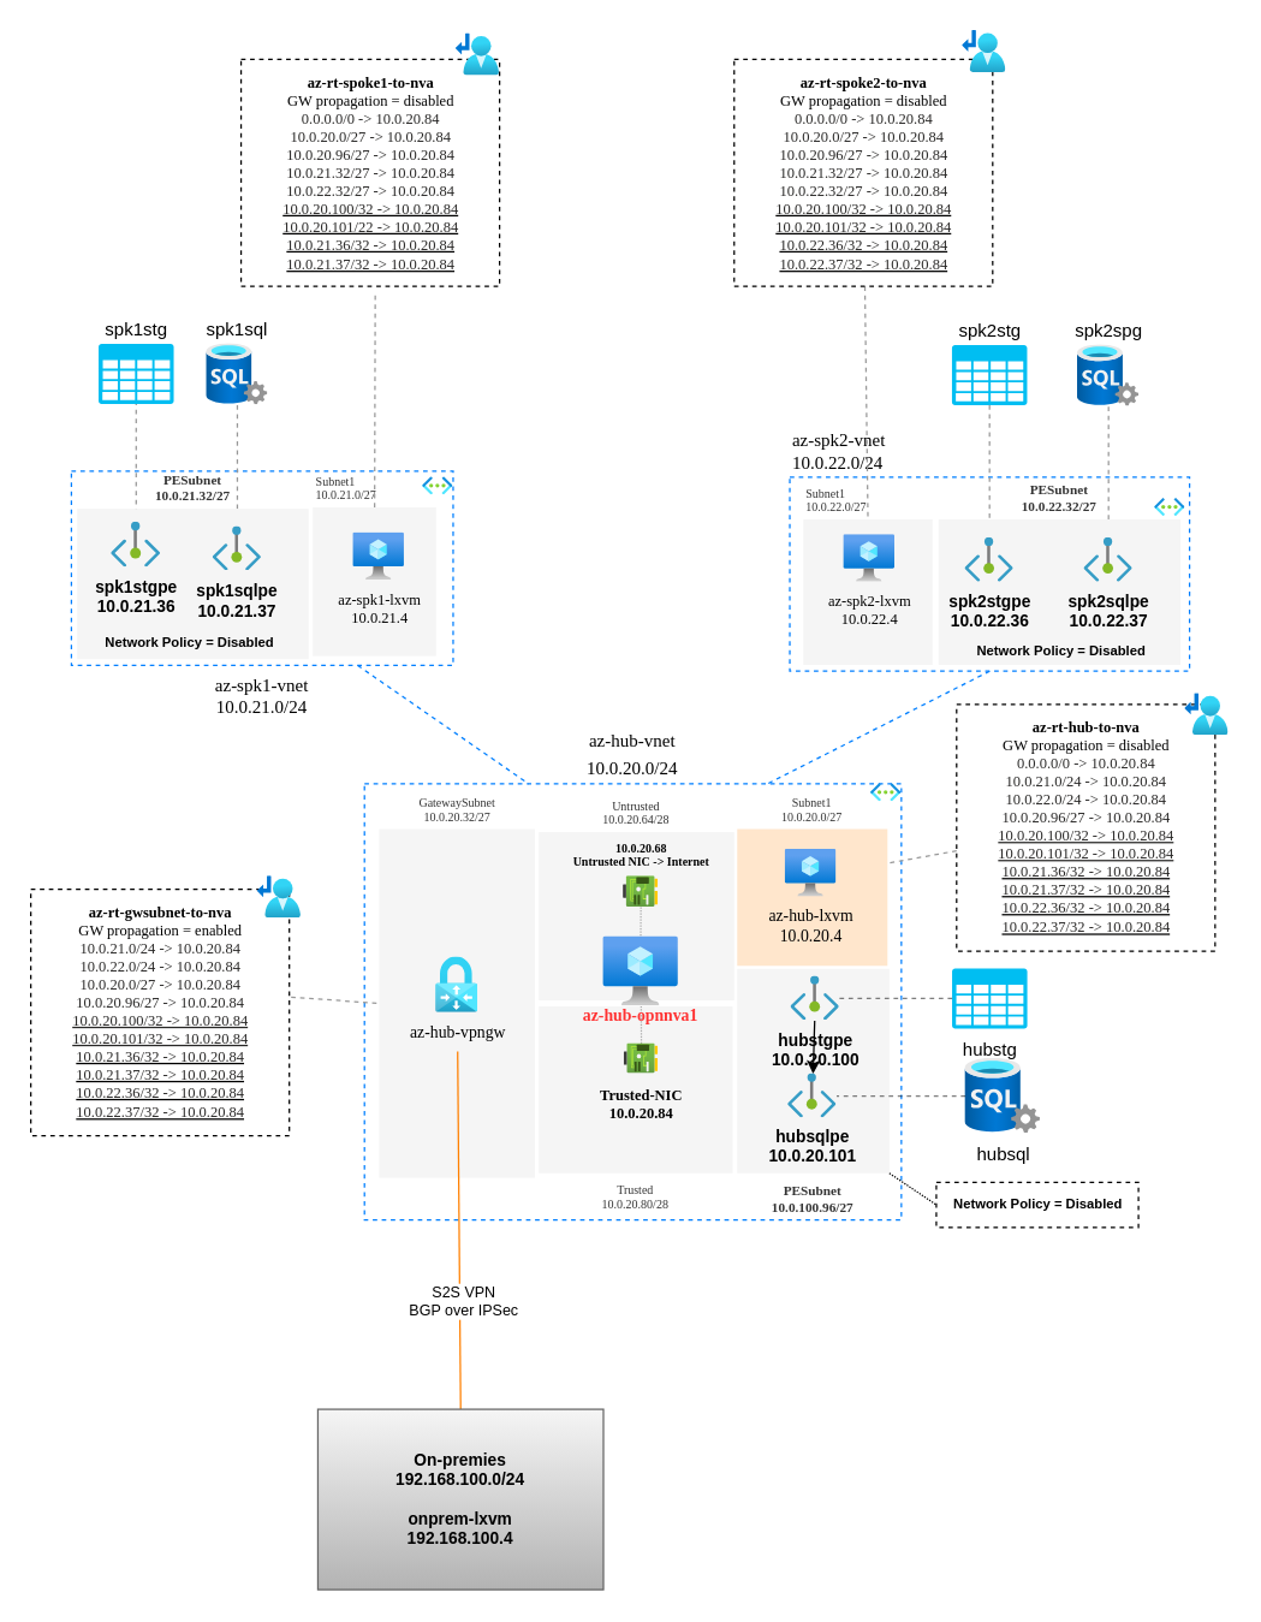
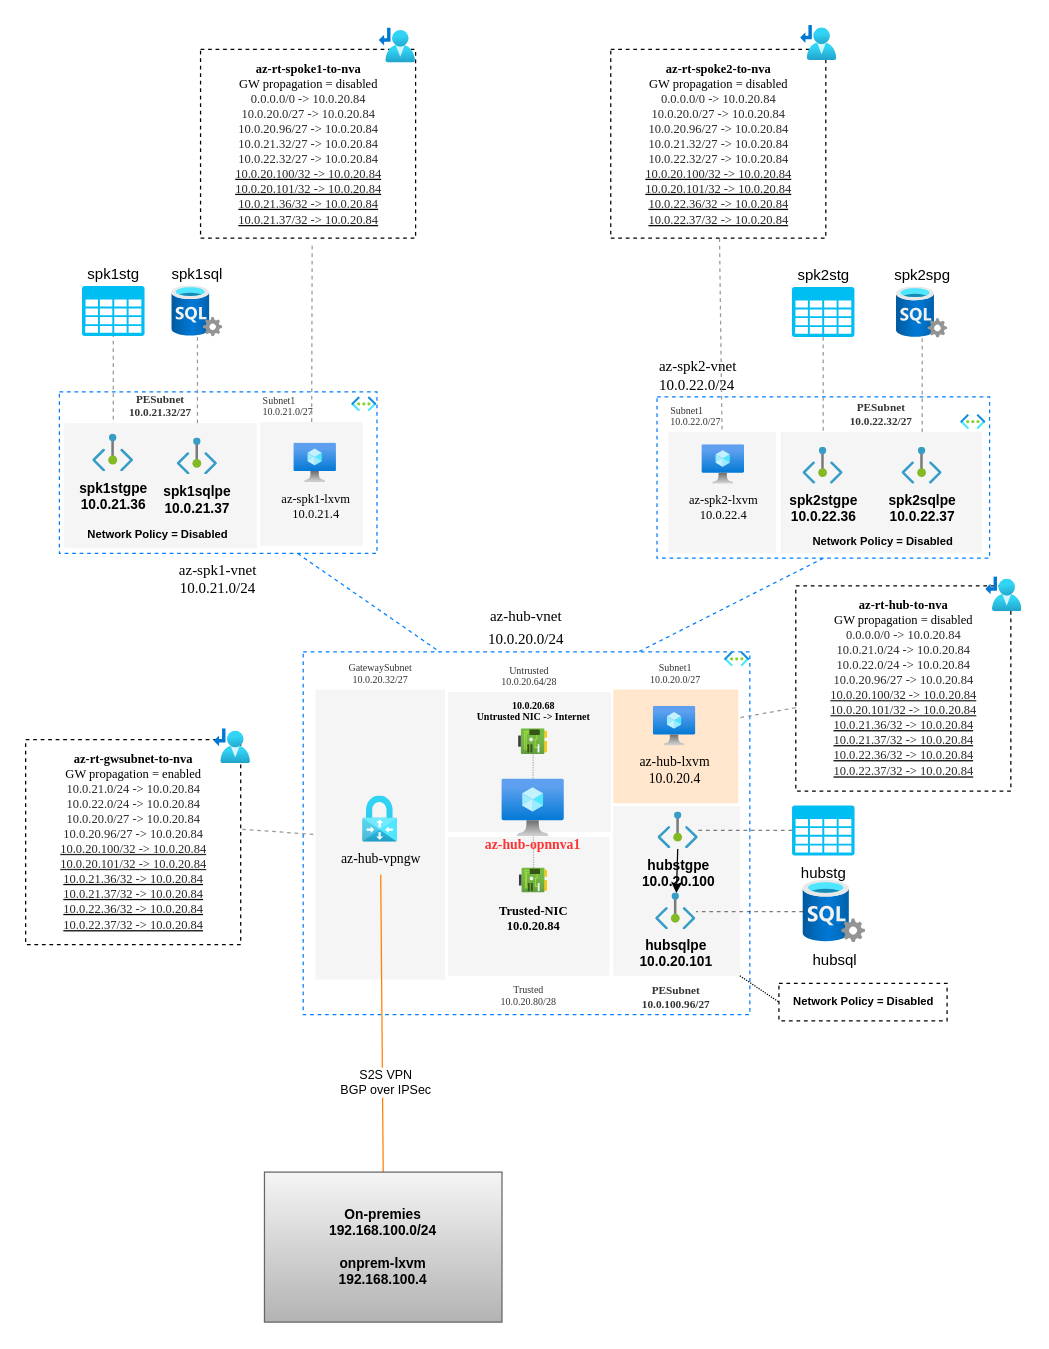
- <mxCell id="51" value="&lt;font face=&quot;Verdana&quot;&gt;&lt;b&gt;az-rt-spoke1-to-nva&lt;br&gt;&lt;/b&gt;GW propagation = disabled&lt;br style=&quot;font-size: 10px;&quot;&gt;&lt;span style=&quot;color: rgb(41, 40, 39); text-align: start; background-color: rgb(255, 255, 255); font-size: 10px;&quot;&gt;0.0.0.0/0 -&amp;gt;&amp;nbsp;&lt;/span&gt;&lt;span style=&quot;color: rgb(41, 40, 39); text-align: start; background-color: rgb(255, 255, 255);&quot;&gt;10.0.20.84&lt;br&gt;&lt;/span&gt;&lt;/font&gt;&lt;span style=&quot;color: rgb(41, 40, 39); font-family: Verdana; text-align: start;&quot;&gt;10.0.20.0/27 -&amp;gt; 10.0.20.84&lt;br&gt;&lt;/span&gt;&lt;span style=&quot;color: rgb(41, 40, 39); font-family: Verdana; text-align: start;&quot;&gt;10.0.20.96/27 -&amp;gt; 10.0.20.84&lt;br&gt;&lt;/span&gt;&lt;span style=&quot;color: rgb(41, 40, 39); font-family: Verdana; text-align: start;&quot;&gt;10.0.21.32/27 -&amp;gt; 10.0.20.84&lt;br&gt;&lt;/span&gt;&lt;span style=&quot;color: rgb(41, 40, 39); font-family: Verdana; text-align: start;&quot;&gt;10.0.22.32/27 -&amp;gt; 10.0.20.84&lt;br&gt;&lt;/span&gt;&lt;u&gt;&lt;span style=&quot;border-color: var(--border-color); font-family: Verdana; color: rgb(41, 40, 39); text-align: start;&quot;&gt;10.0.20.100/32 -&amp;gt; 10.0.20.84&lt;br style=&quot;border-color: var(--border-color);&quot;&gt;&lt;/span&gt;&lt;span style=&quot;border-color: var(--border-color); font-family: Verdana; color: rgb(41, 40, 39); text-align: start;&quot;&gt;10.0.20.101/22 -&amp;gt; 10.0.20.84&lt;br style=&quot;border-color: var(--border-color);&quot;&gt;&lt;/span&gt;&lt;span style=&quot;border-color: var(--border-color); font-family: Verdana; color: rgb(41, 40, 39); text-align: start;&quot;&gt;10.0.21.36/32 -&amp;gt; 10.0.20.84&lt;br style=&quot;border-color: var(--border-color);&quot;&gt;&lt;/span&gt;&lt;span style=&quot;border-color: var(--border-color); font-family: Verdana; color: rgb(41, 40, 39); text-align: start;&quot;&gt;10.0.21.37/32 -&amp;gt; 10.0.20.84&lt;/span&gt;&lt;/u&gt;&lt;span style=&quot;color: rgb(41, 40, 39); font-family: az_ea_font, &amp;quot;Segoe UI&amp;quot;, az_font, system-ui, -apple-system, BlinkMacSystemFont, Roboto, Oxygen, Ubuntu, Cantarell, &amp;quot;Open Sans&amp;quot;, &amp;quot;Helvetica Neue&amp;quot;, sans-serif; text-align: start; background-color: rgb(255, 255, 255); font-size: 10px;&quot;&gt;&lt;br&gt;&lt;/span&gt;" style="text;html=1;align=center;verticalAlign=middle;resizable=1;points=[];autosize=1;strokeColor=default;fillColor=none;fontSize=10;fontStyle=0;dashed=1;movable=1;rotatable=1;deletable=1;editable=1;connectable=1;" parent="50" vertex="1"><mxGeometry x="159.9" y="39" width="172" height="151" as="geometry" /></mxCell>
+ <mxCell id="51" value="&lt;font face=&quot;Verdana&quot;&gt;&lt;b&gt;az-rt-spoke1-to-nva&lt;br&gt;&lt;/b&gt;GW propagation = disabled&lt;br style=&quot;font-size: 10px;&quot;&gt;&lt;span style=&quot;color: rgb(41, 40, 39); text-align: start; background-color: rgb(255, 255, 255); font-size: 10px;&quot;&gt;0.0.0.0/0 -&amp;gt;&amp;nbsp;&lt;/span&gt;&lt;span style=&quot;color: rgb(41, 40, 39); text-align: start; background-color: rgb(255, 255, 255);&quot;&gt;10.0.20.84&lt;br&gt;&lt;/span&gt;&lt;/font&gt;&lt;span style=&quot;color: rgb(41, 40, 39); font-family: Verdana; text-align: start;&quot;&gt;10.0.20.0/27 -&amp;gt; 10.0.20.84&lt;br&gt;&lt;/span&gt;&lt;span style=&quot;color: rgb(41, 40, 39); font-family: Verdana; text-align: start;&quot;&gt;10.0.20.96/27 -&amp;gt; 10.0.20.84&lt;br&gt;&lt;/span&gt;&lt;span style=&quot;color: rgb(41, 40, 39); font-family: Verdana; text-align: start;&quot;&gt;10.0.21.32/27 -&amp;gt; 10.0.20.84&lt;br&gt;&lt;/span&gt;&lt;span style=&quot;color: rgb(41, 40, 39); font-family: Verdana; text-align: start;&quot;&gt;10.0.22.32/27 -&amp;gt; 10.0.20.84&lt;br&gt;&lt;/span&gt;&lt;u&gt;&lt;span style=&quot;border-color: var(--border-color); font-family: Verdana; color: rgb(41, 40, 39); text-align: start;&quot;&gt;10.0.20.100/32 -&amp;gt; 10.0.20.84&lt;br style=&quot;border-color: var(--border-color);&quot;&gt;&lt;/span&gt;&lt;span style=&quot;border-color: var(--border-color); font-family: Verdana; color: rgb(41, 40, 39); text-align: start;&quot;&gt;10.0.20.101/32 -&amp;gt; 10.0.20.84&lt;br style=&quot;border-color: var(--border-color);&quot;&gt;&lt;/span&gt;&lt;span style=&quot;border-color: var(--border-color); font-family: Verdana; color: rgb(41, 40, 39); text-align: start;&quot;&gt;10.0.21.36/32 -&amp;gt; 10.0.20.84&lt;br style=&quot;border-color: var(--border-color);&quot;&gt;&lt;/span&gt;&lt;span style=&quot;border-color: var(--border-color); font-family: Verdana; color: rgb(41, 40, 39); text-align: start;&quot;&gt;10.0.21.37/32 -&amp;gt; 10.0.20.84&lt;/span&gt;&lt;/u&gt;&lt;span style=&quot;color: rgb(41, 40, 39); font-family: az_ea_font, &amp;quot;Segoe UI&amp;quot;, az_font, system-ui, -apple-system, BlinkMacSystemFont, Roboto, Oxygen, Ubuntu, Cantarell, &amp;quot;Open Sans&amp;quot;, &amp;quot;Helvetica Neue&amp;quot;, sans-serif; text-align: start; background-color: rgb(255, 255, 255); font-size: 10px;&quot;&gt;&lt;br&gt;&lt;/span&gt;" style="text;html=1;align=center;verticalAlign=middle;resizable=1;points=[];autosize=1;strokeColor=default;fillColor=none;fontSize=10;fontStyle=0;dashed=1;movable=1;rotatable=1;deletable=1;editable=1;connectable=1;" parent="50" vertex="1"><mxGeometry x="159.9" y="39" width="172" height="151" as="geometry" /></mxCell>
